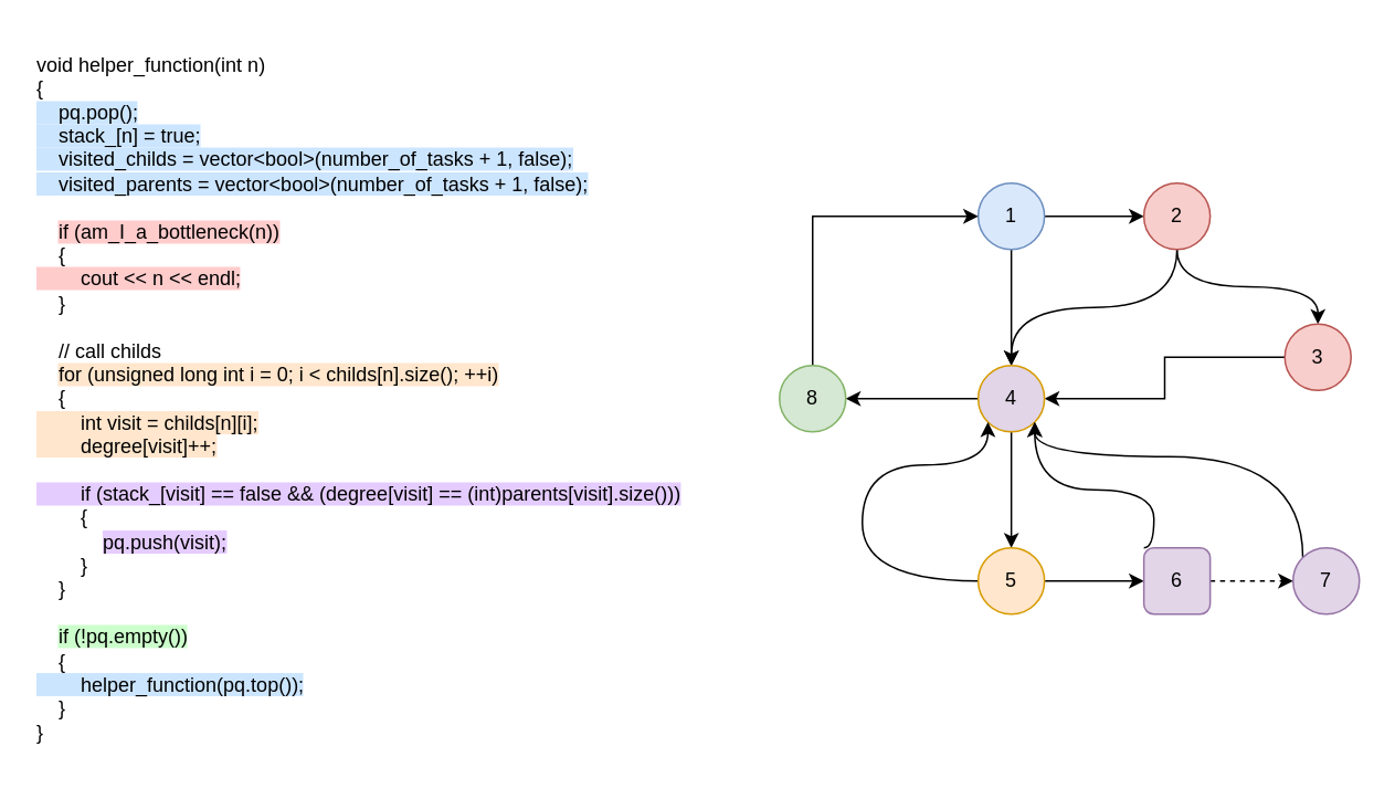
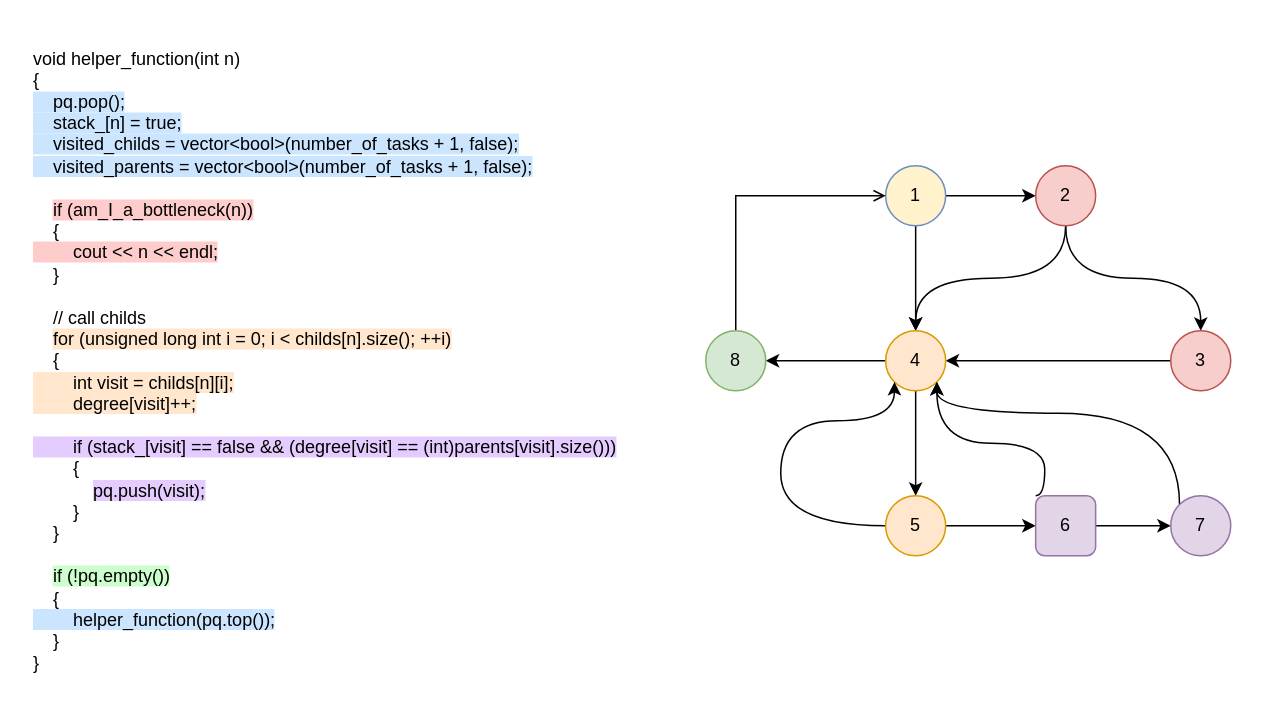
- <mxCell id="23" style="edgeStyle=orthogonalEdgeStyle;rounded=0;orthogonalLoop=1;jettySize=auto;html=1;exitX=0.5;exitY=0;exitDx=0;exitDy=0;entryX=0;entryY=0.5;entryDx=0;entryDy=0;" edge="1" parent="1" source="24" target="4"><mxGeometry relative="1" as="geometry" /></mxCell>
+ <mxCell id="23" style="edgeStyle=orthogonalEdgeStyle;rounded=0;orthogonalLoop=1;jettySize=auto;html=1;exitX=0.5;exitY=0;exitDx=0;exitDy=0;entryX=0;entryY=0.5;entryDx=0;entryDy=0;endArrow=open;" edge="1" parent="1" source="24" target="4"><mxGeometry relative="1" as="geometry" /></mxCell>
- <mxCell id="4" value="1" style="ellipse;whiteSpace=wrap;html=1;aspect=fixed;fillColor=#dae8fc;strokeColor=#6c8ebf;" vertex="1" parent="1"><mxGeometry x="589.94" y="110" width="40" height="40" as="geometry" /></mxCell>
+ <mxCell id="4" value="1" style="ellipse;whiteSpace=wrap;html=1;aspect=fixed;fillColor=#fff2cc;strokeColor=#6c8ebf;" vertex="1" parent="1"><mxGeometry x="589.94" y="110" width="40" height="40" as="geometry" /></mxCell>
- <mxCell id="11" value="3" style="ellipse;whiteSpace=wrap;html=1;aspect=fixed;fillColor=#f8cecc;strokeColor=#b85450;" vertex="1" parent="1"><mxGeometry x="775" y="195" width="40" height="40" as="geometry" /></mxCell>
+ <mxCell id="11" value="3" style="ellipse;whiteSpace=wrap;html=1;aspect=fixed;fillColor=#f8cecc;strokeColor=#b85450;" vertex="1" parent="1"><mxGeometry x="780" y="220" width="40" height="40" as="geometry" /></mxCell>
- <mxCell id="14" value="4" style="ellipse;whiteSpace=wrap;html=1;aspect=fixed;fillColor=#e1d5e7;strokeColor=#d79b00;" vertex="1" parent="1"><mxGeometry x="589.94" y="220" width="40" height="40" as="geometry" /></mxCell>
+ <mxCell id="14" value="4" style="ellipse;whiteSpace=wrap;html=1;aspect=fixed;fillColor=#ffe6cc;strokeColor=#d79b00;" vertex="1" parent="1"><mxGeometry x="589.94" y="220" width="40" height="40" as="geometry" /></mxCell>
- <mxCell id="19" style="edgeStyle=orthogonalEdgeStyle;rounded=0;orthogonalLoop=1;jettySize=auto;html=1;entryX=0;entryY=0.5;entryDx=0;entryDy=0;dashed=1;" edge="1" parent="1" source="20" target="22"><mxGeometry relative="1" as="geometry" /></mxCell>
+ <mxCell id="19" style="edgeStyle=orthogonalEdgeStyle;rounded=0;orthogonalLoop=1;jettySize=auto;html=1;entryX=0;entryY=0.5;entryDx=0;entryDy=0;" edge="1" parent="1" source="20" target="22"><mxGeometry relative="1" as="geometry" /></mxCell>
